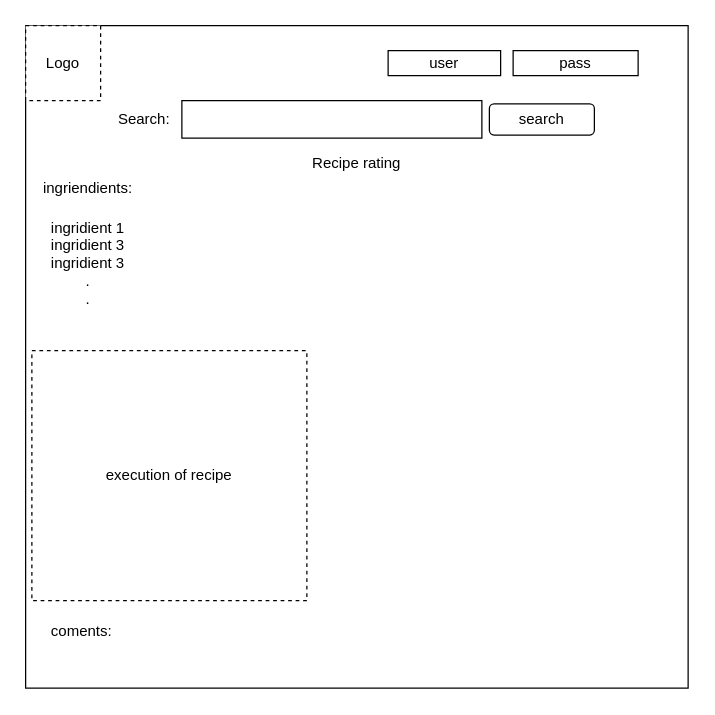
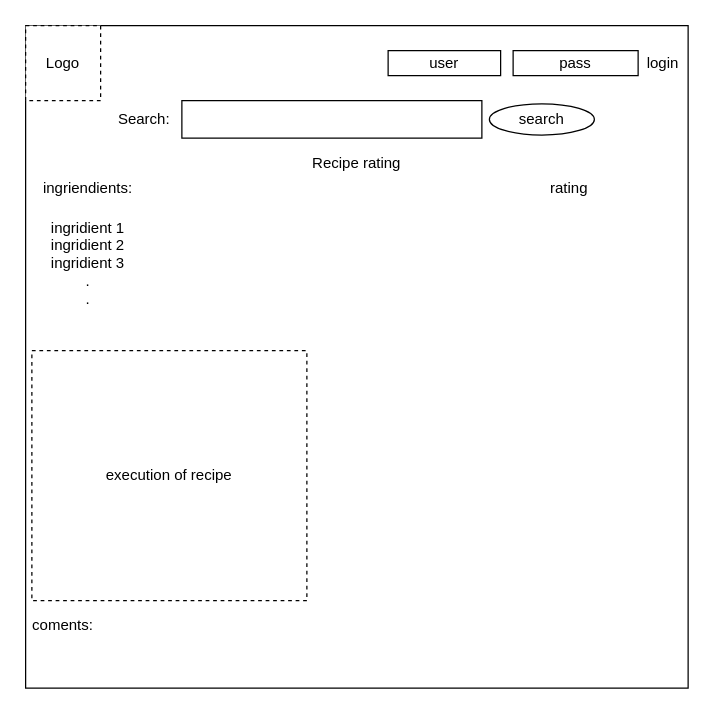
+ <mxCell id="3" value="login" style="text;html=1;strokeColor=none;fillColor=none;align=center;verticalAlign=middle;whiteSpace=wrap;rounded=0;" vertex="1" parent="1"><mxGeometry x="510" y="40" width="40" height="20" as="geometry" /></mxCell>
- <mxCell id="15" value="search" style="rounded=1;whiteSpace=wrap;html=1;" parent="1" vertex="1"><mxGeometry x="391" y="82.5" width="84" height="25" as="geometry" /></mxCell>
+ <mxCell id="15" value="search" style="ellipse;whiteSpace=wrap;html=1;" parent="1" vertex="1"><mxGeometry x="391" y="82.5" width="84" height="25" as="geometry" /></mxCell>
+ <mxCell id="10" value="rating" style="text;html=1;strokeColor=none;fillColor=none;align=center;verticalAlign=middle;whiteSpace=wrap;rounded=0;dashed=1;" vertex="1" parent="1"><mxGeometry x="435" y="140" width="40" height="20" as="geometry" /></mxCell>
- <mxCell id="7" value="ingridient 1&lt;br&gt;ingridient 3&lt;br&gt;ingridient 3&lt;br&gt;.&lt;br&gt;." style="text;html=1;strokeColor=none;fillColor=none;align=center;verticalAlign=middle;whiteSpace=wrap;rounded=0;" vertex="1" parent="1"><mxGeometry x="25" y="190" width="90" height="40" as="geometry" /></mxCell>
+ <mxCell id="7" value="ingridient 1&lt;br&gt;ingridient 2&lt;br&gt;ingridient 3&lt;br&gt;.&lt;br&gt;." style="text;html=1;strokeColor=none;fillColor=none;align=center;verticalAlign=middle;whiteSpace=wrap;rounded=0;" vertex="1" parent="1"><mxGeometry x="25" y="190" width="90" height="40" as="geometry" /></mxCell>
- <mxCell id="9" value="coments:" style="text;html=1;strokeColor=none;fillColor=none;align=center;verticalAlign=middle;whiteSpace=wrap;rounded=0;dashed=1;" vertex="1" parent="1"><mxGeometry x="45" y="495" width="40" height="20" as="geometry" /></mxCell>
+ <mxCell id="9" value="coments:" style="text;html=1;strokeColor=none;fillColor=none;align=center;verticalAlign=middle;whiteSpace=wrap;rounded=0;dashed=1;" vertex="1" parent="1"><mxGeometry x="30" y="490" width="40" height="20" as="geometry" /></mxCell>
